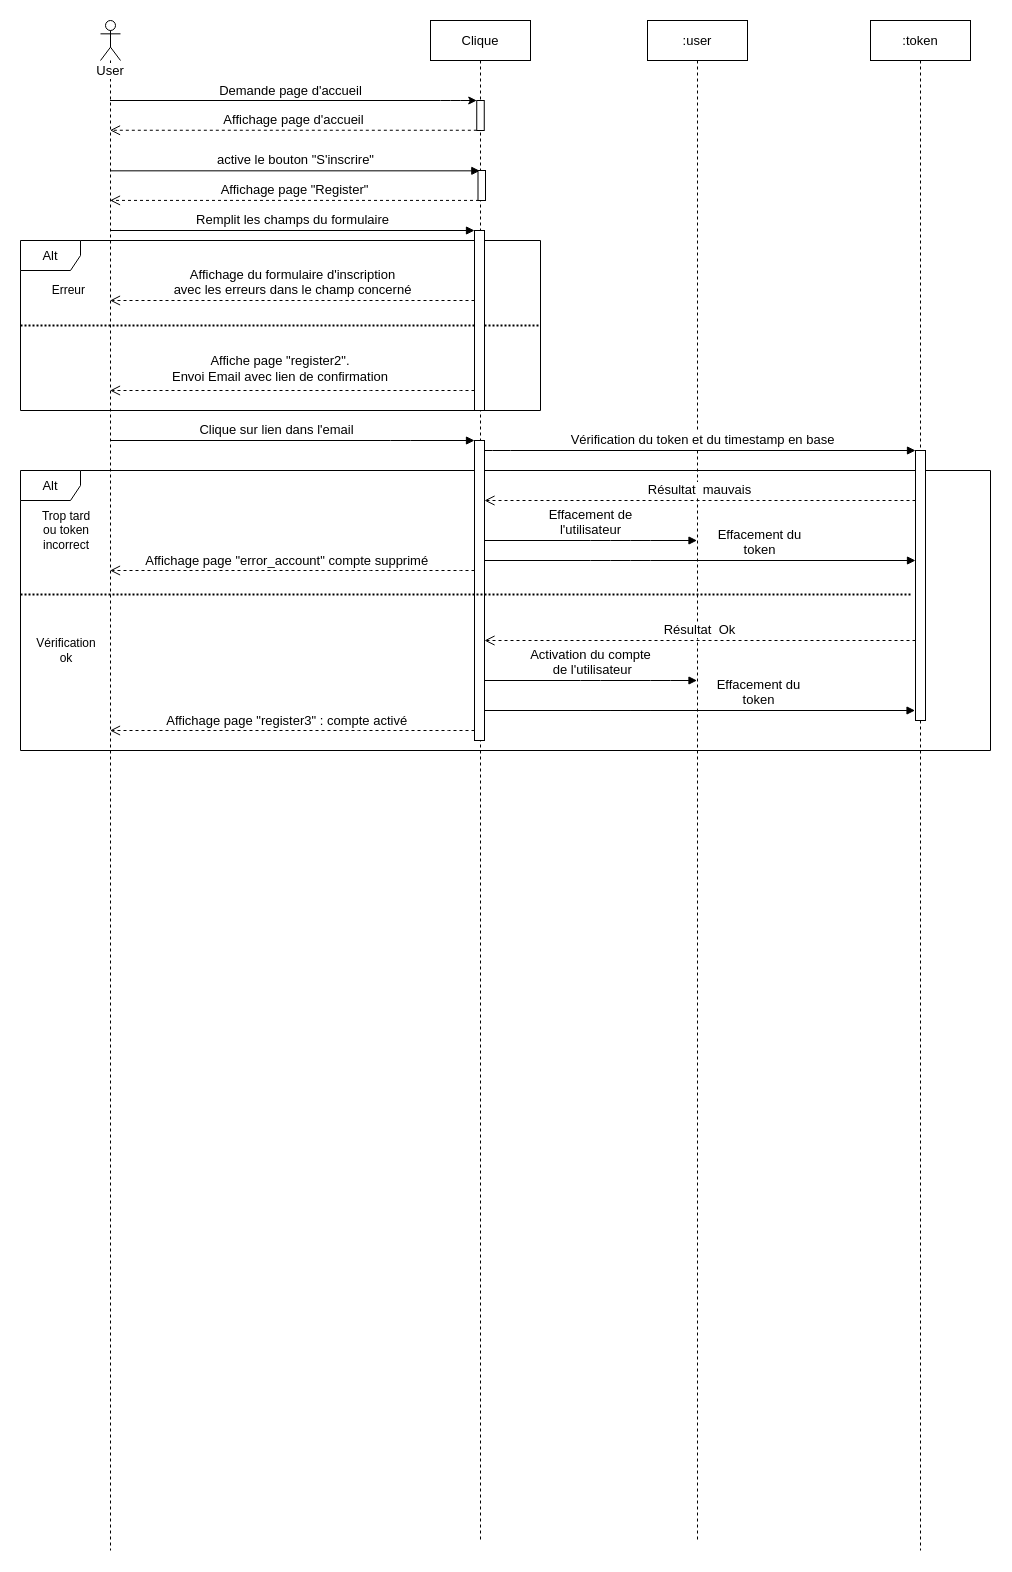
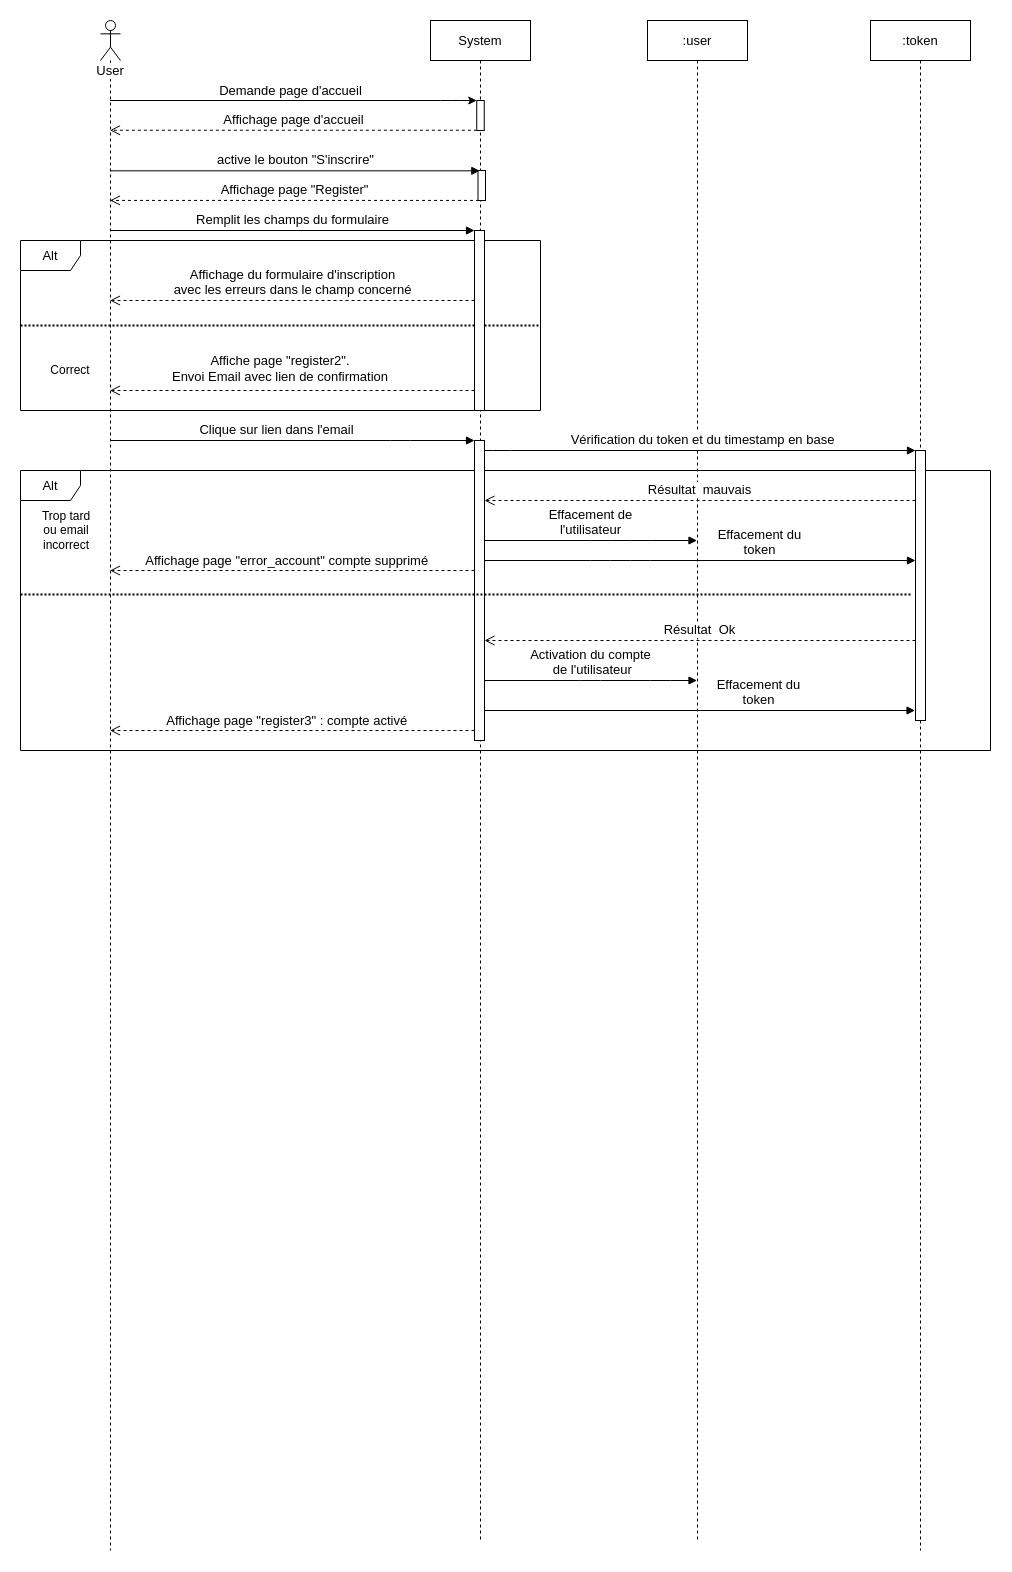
- <mxCell id="8" value="Clique" style="shape=umlLifeline;perimeter=lifelinePerimeter;whiteSpace=wrap;html=1;container=1;collapsible=0;recursiveResize=0;outlineConnect=0;rounded=0;comic=0;fontSize=13;" parent="1" vertex="1"><mxGeometry x="430" width="100" height="1520" as="geometry" y="20" /></mxCell>
+ <mxCell id="8" value="System" style="shape=umlLifeline;perimeter=lifelinePerimeter;whiteSpace=wrap;html=1;container=1;collapsible=0;recursiveResize=0;outlineConnect=0;rounded=0;comic=0;fontSize=13;" parent="1" vertex="1"><mxGeometry x="430" width="100" height="1520" as="geometry" y="20" /></mxCell>
- <mxCell id="21" value="Erreur&amp;nbsp;" style="text;html=1;strokeColor=none;fillColor=none;align=center;verticalAlign=middle;whiteSpace=wrap;rounded=0;" vertex="1" parent="1"><mxGeometry x="50" y="280" width="40" height="20" as="geometry" /></mxCell>
+ <mxCell id="22" value="Correct" style="text;html=1;strokeColor=none;fillColor=none;align=center;verticalAlign=middle;whiteSpace=wrap;rounded=0;" vertex="1" parent="1"><mxGeometry x="50" y="360" width="40" height="20" as="geometry" /></mxCell>
- <mxCell id="31" value="Trop tard&lt;br&gt;ou token incorrect" style="text;html=1;strokeColor=none;fillColor=none;align=center;verticalAlign=middle;whiteSpace=wrap;rounded=0;" vertex="1" parent="1"><mxGeometry x="31" y="520" width="70" height="20" as="geometry" /></mxCell>
+ <mxCell id="31" value="Trop tard&lt;br&gt;ou email incorrect" style="text;html=1;strokeColor=none;fillColor=none;align=center;verticalAlign=middle;whiteSpace=wrap;rounded=0;" vertex="1" parent="1"><mxGeometry x="31" y="520" width="70" height="20" as="geometry" /></mxCell>
- <mxCell id="39" value="Vérification&lt;br&gt;ok&lt;br&gt;" style="text;html=1;strokeColor=none;fillColor=none;align=center;verticalAlign=middle;whiteSpace=wrap;rounded=0;" vertex="1" parent="1"><mxGeometry x="46" y="640" width="40" height="20" as="geometry" /></mxCell>
